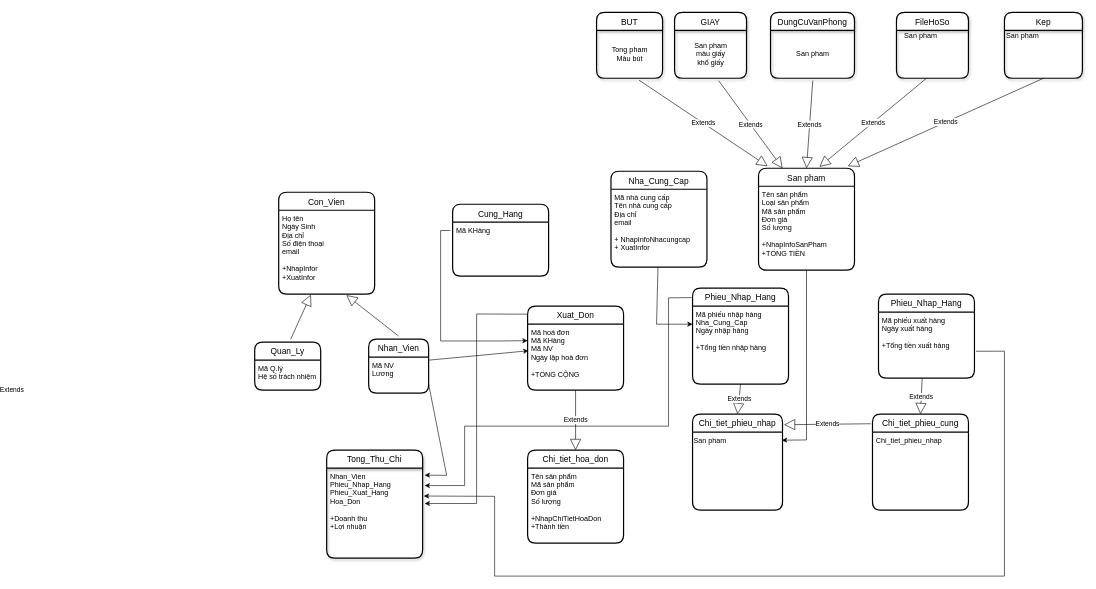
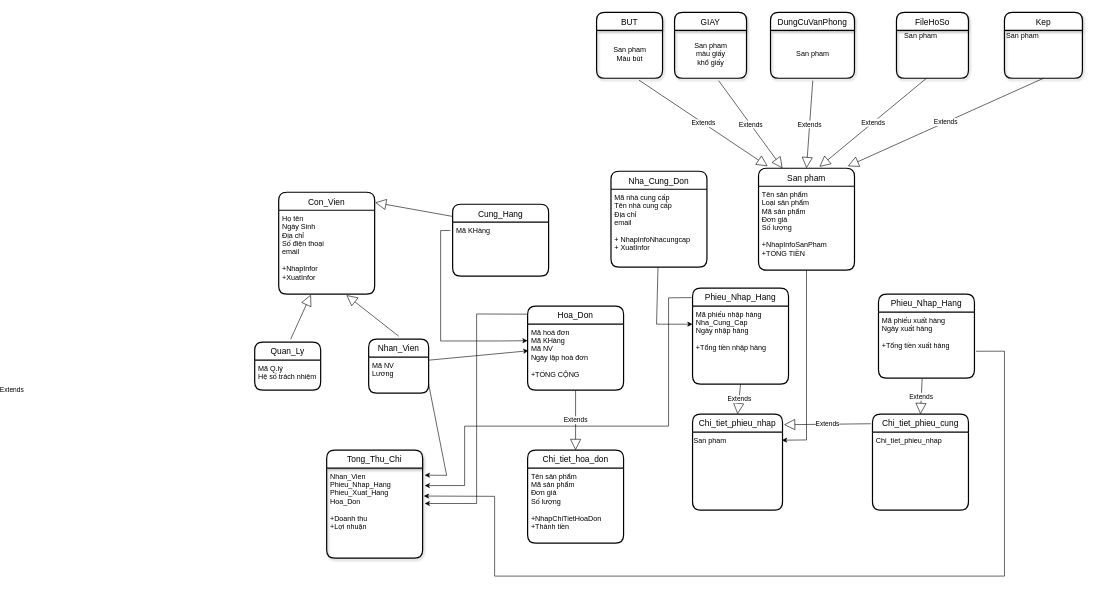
- <mxCell id="26" value="Tong pham&lt;br&gt;Màu bút" style="text;html=1;align=center;verticalAlign=middle;resizable=0;points=[];autosize=1;strokeColor=none;fillColor=none;" parent="25" vertex="1"><mxGeometry y="30" width="110" height="80" as="geometry" /></mxCell>
+ <mxCell id="26" value="San pham&lt;br&gt;Màu bút" style="text;html=1;align=center;verticalAlign=middle;resizable=0;points=[];autosize=1;strokeColor=none;fillColor=none;" parent="25" vertex="1"><mxGeometry y="30" width="110" height="80" as="geometry" /></mxCell>
- <mxCell id="47" value="Nha_Cung_Cap" style="swimlane;childLayout=stackLayout;horizontal=1;startSize=30;horizontalStack=0;rounded=1;fontSize=14;fontStyle=0;strokeWidth=2;resizeParent=0;resizeLast=1;shadow=0;dashed=0;align=center;" vertex="1" parent="1"><mxGeometry x="614" y="285" width="160" height="160" as="geometry" /></mxCell>
+ <mxCell id="47" value="Nha_Cung_Don" style="swimlane;childLayout=stackLayout;horizontal=1;startSize=30;horizontalStack=0;rounded=1;fontSize=14;fontStyle=0;strokeWidth=2;resizeParent=0;resizeLast=1;shadow=0;dashed=0;align=center;" vertex="1" parent="1"><mxGeometry x="614" y="285" width="160" height="160" as="geometry" /></mxCell>
+ <mxCell id="38" value="" style="endArrow=block;endSize=16;endFill=0;html=1;rounded=0;exitX=0.002;exitY=0.17;exitDx=0;exitDy=0;entryX=1.005;entryY=0.101;entryDx=0;entryDy=0;entryPerimeter=0;exitPerimeter=0;" edge="1" parent="1" source="9" target="16"><mxGeometry x="1" y="-210" width="160" relative="1" as="geometry"><mxPoint x="190" y="430" as="sourcePoint" /><mxPoint x="350" y="430" as="targetPoint" /><mxPoint x="-217" y="100" as="offset" /></mxGeometry></mxCell>
- <mxCell id="14" value="Xuat_Don" style="swimlane;childLayout=stackLayout;horizontal=1;startSize=30;horizontalStack=0;rounded=1;fontSize=14;fontStyle=0;strokeWidth=2;resizeParent=0;resizeLast=1;shadow=0;dashed=0;align=center;" parent="1" vertex="1"><mxGeometry x="475" y="510" width="160" height="140" as="geometry" /></mxCell>
+ <mxCell id="14" value="Hoa_Don" style="swimlane;childLayout=stackLayout;horizontal=1;startSize=30;horizontalStack=0;rounded=1;fontSize=14;fontStyle=0;strokeWidth=2;resizeParent=0;resizeLast=1;shadow=0;dashed=0;align=center;" parent="1" vertex="1"><mxGeometry x="475" y="510" width="160" height="140" as="geometry" /></mxCell>
